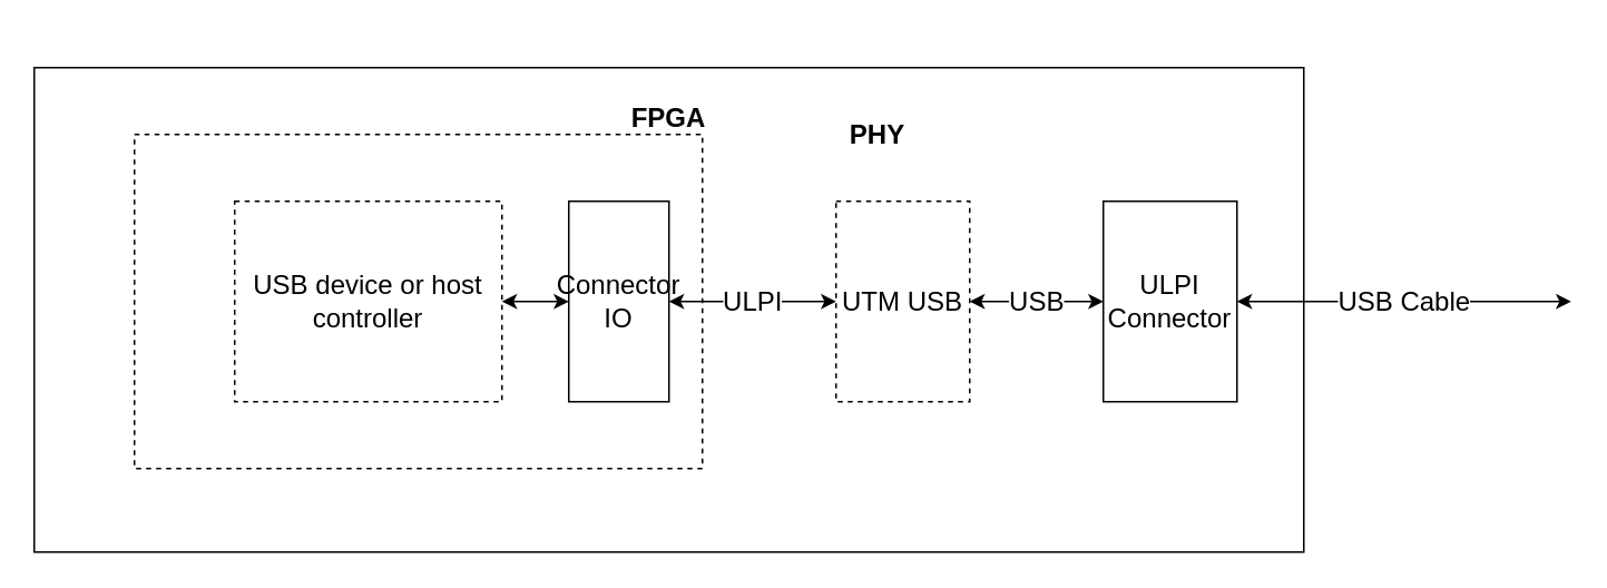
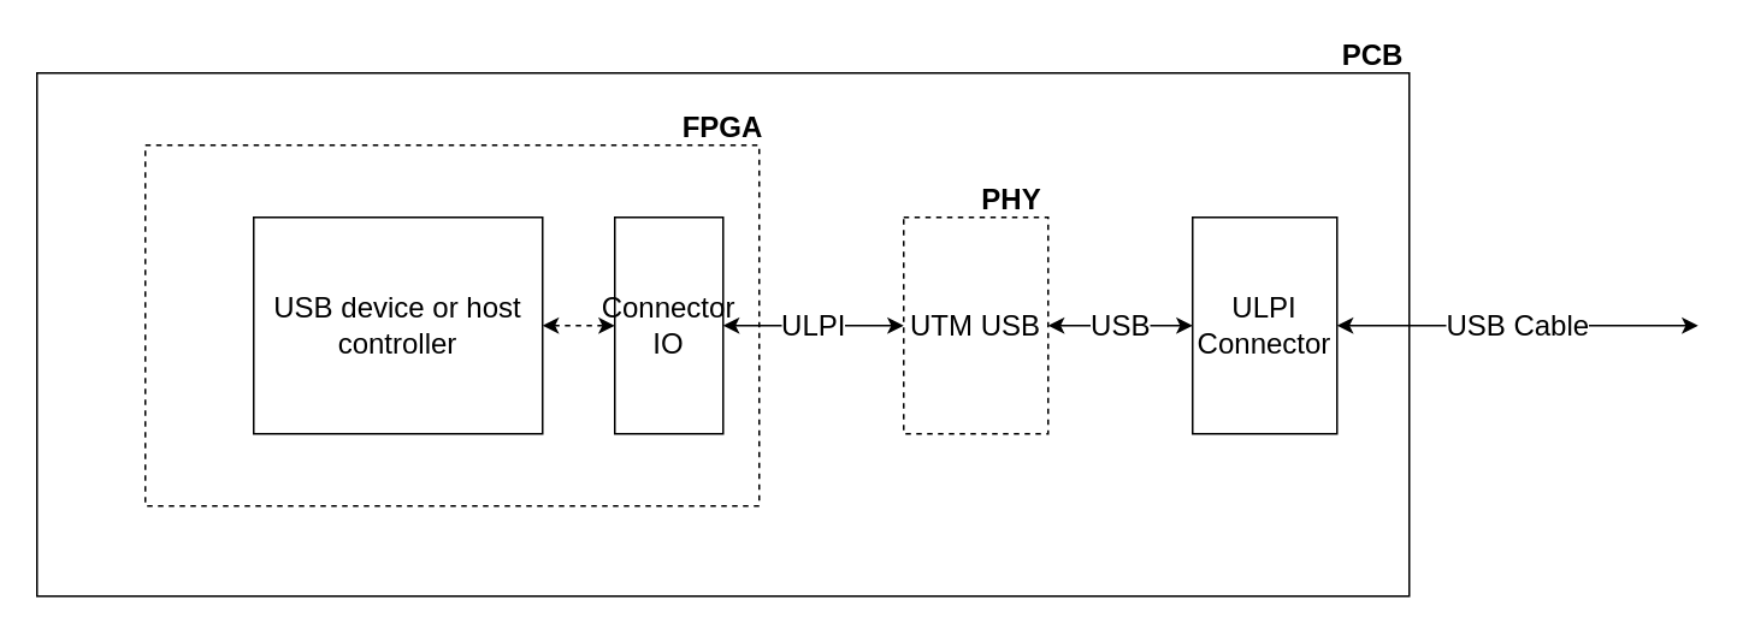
+ <mxCell id="13" value="&lt;b&gt;PCB&lt;/b&gt;" style="text;html=1;strokeColor=none;fillColor=none;align=center;verticalAlign=middle;whiteSpace=wrap;rounded=0;fontSize=16;" parent="1" vertex="1"><mxGeometry x="740" y="20" width="40" height="20" as="geometry" /></mxCell>
- <mxCell id="11" value="&lt;b&gt;PHY&lt;/b&gt;" style="text;html=1;strokeColor=none;fillColor=none;align=center;verticalAlign=middle;whiteSpace=wrap;rounded=0;fontSize=16;" parent="1" vertex="1"><mxGeometry x="505" y="70" width="40" height="20" as="geometry" /></mxCell>
+ <mxCell id="11" value="&lt;b&gt;PHY&lt;/b&gt;" style="text;html=1;strokeColor=none;fillColor=none;align=center;verticalAlign=middle;whiteSpace=wrap;rounded=0;fontSize=16;" parent="1" vertex="1"><mxGeometry x="540" y="100" width="40" height="20" as="geometry" /></mxCell>
- <mxCell id="4" value="USB device or host controller" style="rounded=0;whiteSpace=wrap;html=1;fillColor=none;fontSize=16;dashed=1;" parent="1" vertex="1"><mxGeometry y="120" width="160" height="120" as="geometry" x="140" /></mxCell>
+ <mxCell id="4" value="USB device or host controller" style="rounded=0;whiteSpace=wrap;html=1;fillColor=none;fontSize=16;" parent="1" vertex="1"><mxGeometry y="120" width="160" height="120" as="geometry" x="140" /></mxCell>
- <mxCell id="3" style="edgeStyle=orthogonalEdgeStyle;rounded=0;jumpStyle=arc;orthogonalLoop=1;jettySize=auto;html=1;exitX=1;exitY=0.5;exitDx=0;exitDy=0;entryX=0;entryY=0.5;entryDx=0;entryDy=0;startArrow=classic;startFill=1;endArrow=classic;endFill=1;fontSize=16;" parent="1" source="4" target="9" edge="1"><mxGeometry relative="1" as="geometry" /></mxCell>
+ <mxCell id="3" style="edgeStyle=orthogonalEdgeStyle;rounded=0;jumpStyle=arc;orthogonalLoop=1;jettySize=auto;html=1;exitX=1;exitY=0.5;exitDx=0;exitDy=0;entryX=0;entryY=0.5;entryDx=0;entryDy=0;startArrow=classic;startFill=1;endArrow=classic;endFill=1;fontSize=16;dashed=1;" parent="1" source="4" target="9" edge="1"><mxGeometry relative="1" as="geometry" /></mxCell>
